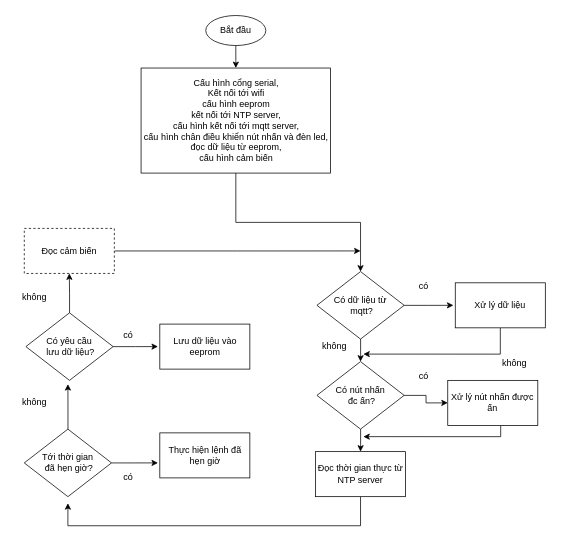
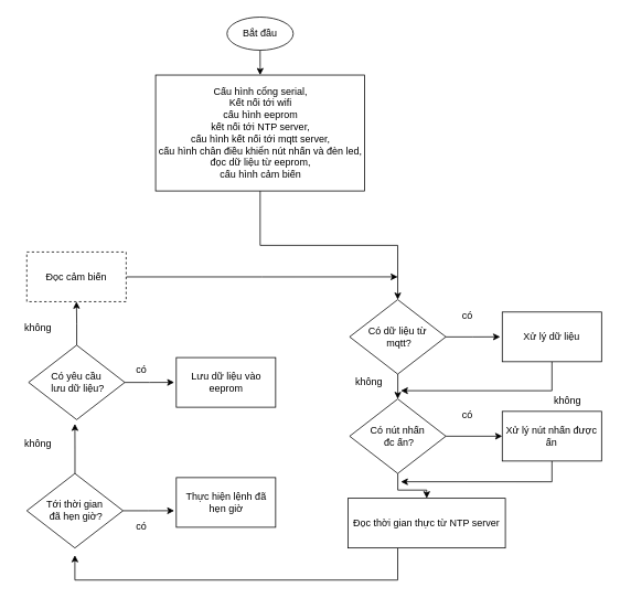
- <mxCell id="15" value="Xử lý nút nhấn được ấn" style="rounded=0;whiteSpace=wrap;html=1;" vertex="1" parent="1"><mxGeometry x="596.25" y="506.25" width="120" height="60" as="geometry" /></mxCell>
+ <mxCell id="15" value="Xử lý nút nhấn được ấn" style="rounded=0;whiteSpace=wrap;html=1;" vertex="1" parent="1"><mxGeometry x="606.25" y="496.25" width="120" height="60" as="geometry" /></mxCell>
- <mxCell id="21" value="Đọc thời gian thực từ NTP server" style="rounded=0;whiteSpace=wrap;html=1;" vertex="1" parent="1"><mxGeometry x="420" y="601.25" width="120" height="60" as="geometry" /></mxCell>
+ <mxCell id="21" value="Đọc thời gian thực từ NTP server" style="rounded=0;whiteSpace=wrap;html=1;" vertex="1" parent="1"><mxGeometry x="420" y="601.25" width="190" height="60" as="geometry" /></mxCell>
